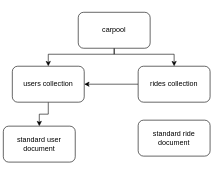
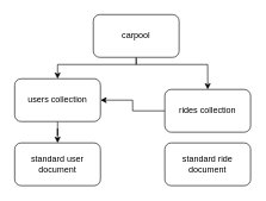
- <mxCell id="8" value="rides collection" style="rounded=1;whiteSpace=wrap;html=1;" vertex="1" parent="1"><mxGeometry x="230" y="110" width="120" height="60" as="geometry" /></mxCell>
+ <mxCell id="8" value="rides collection" style="rounded=1;whiteSpace=wrap;html=1;" vertex="1" parent="1"><mxGeometry x="230" y="125" width="120" height="60" as="geometry" /></mxCell>
- <mxCell id="9" value="standard user document" style="rounded=1;whiteSpace=wrap;html=1;" vertex="1" parent="1"><mxGeometry x="5" y="210" width="120" height="60" as="geometry" /></mxCell>
+ <mxCell id="9" value="standard user document" style="rounded=1;whiteSpace=wrap;html=1;" vertex="1" parent="1"><mxGeometry x="20" y="200" width="120" height="60" as="geometry" /></mxCell>
